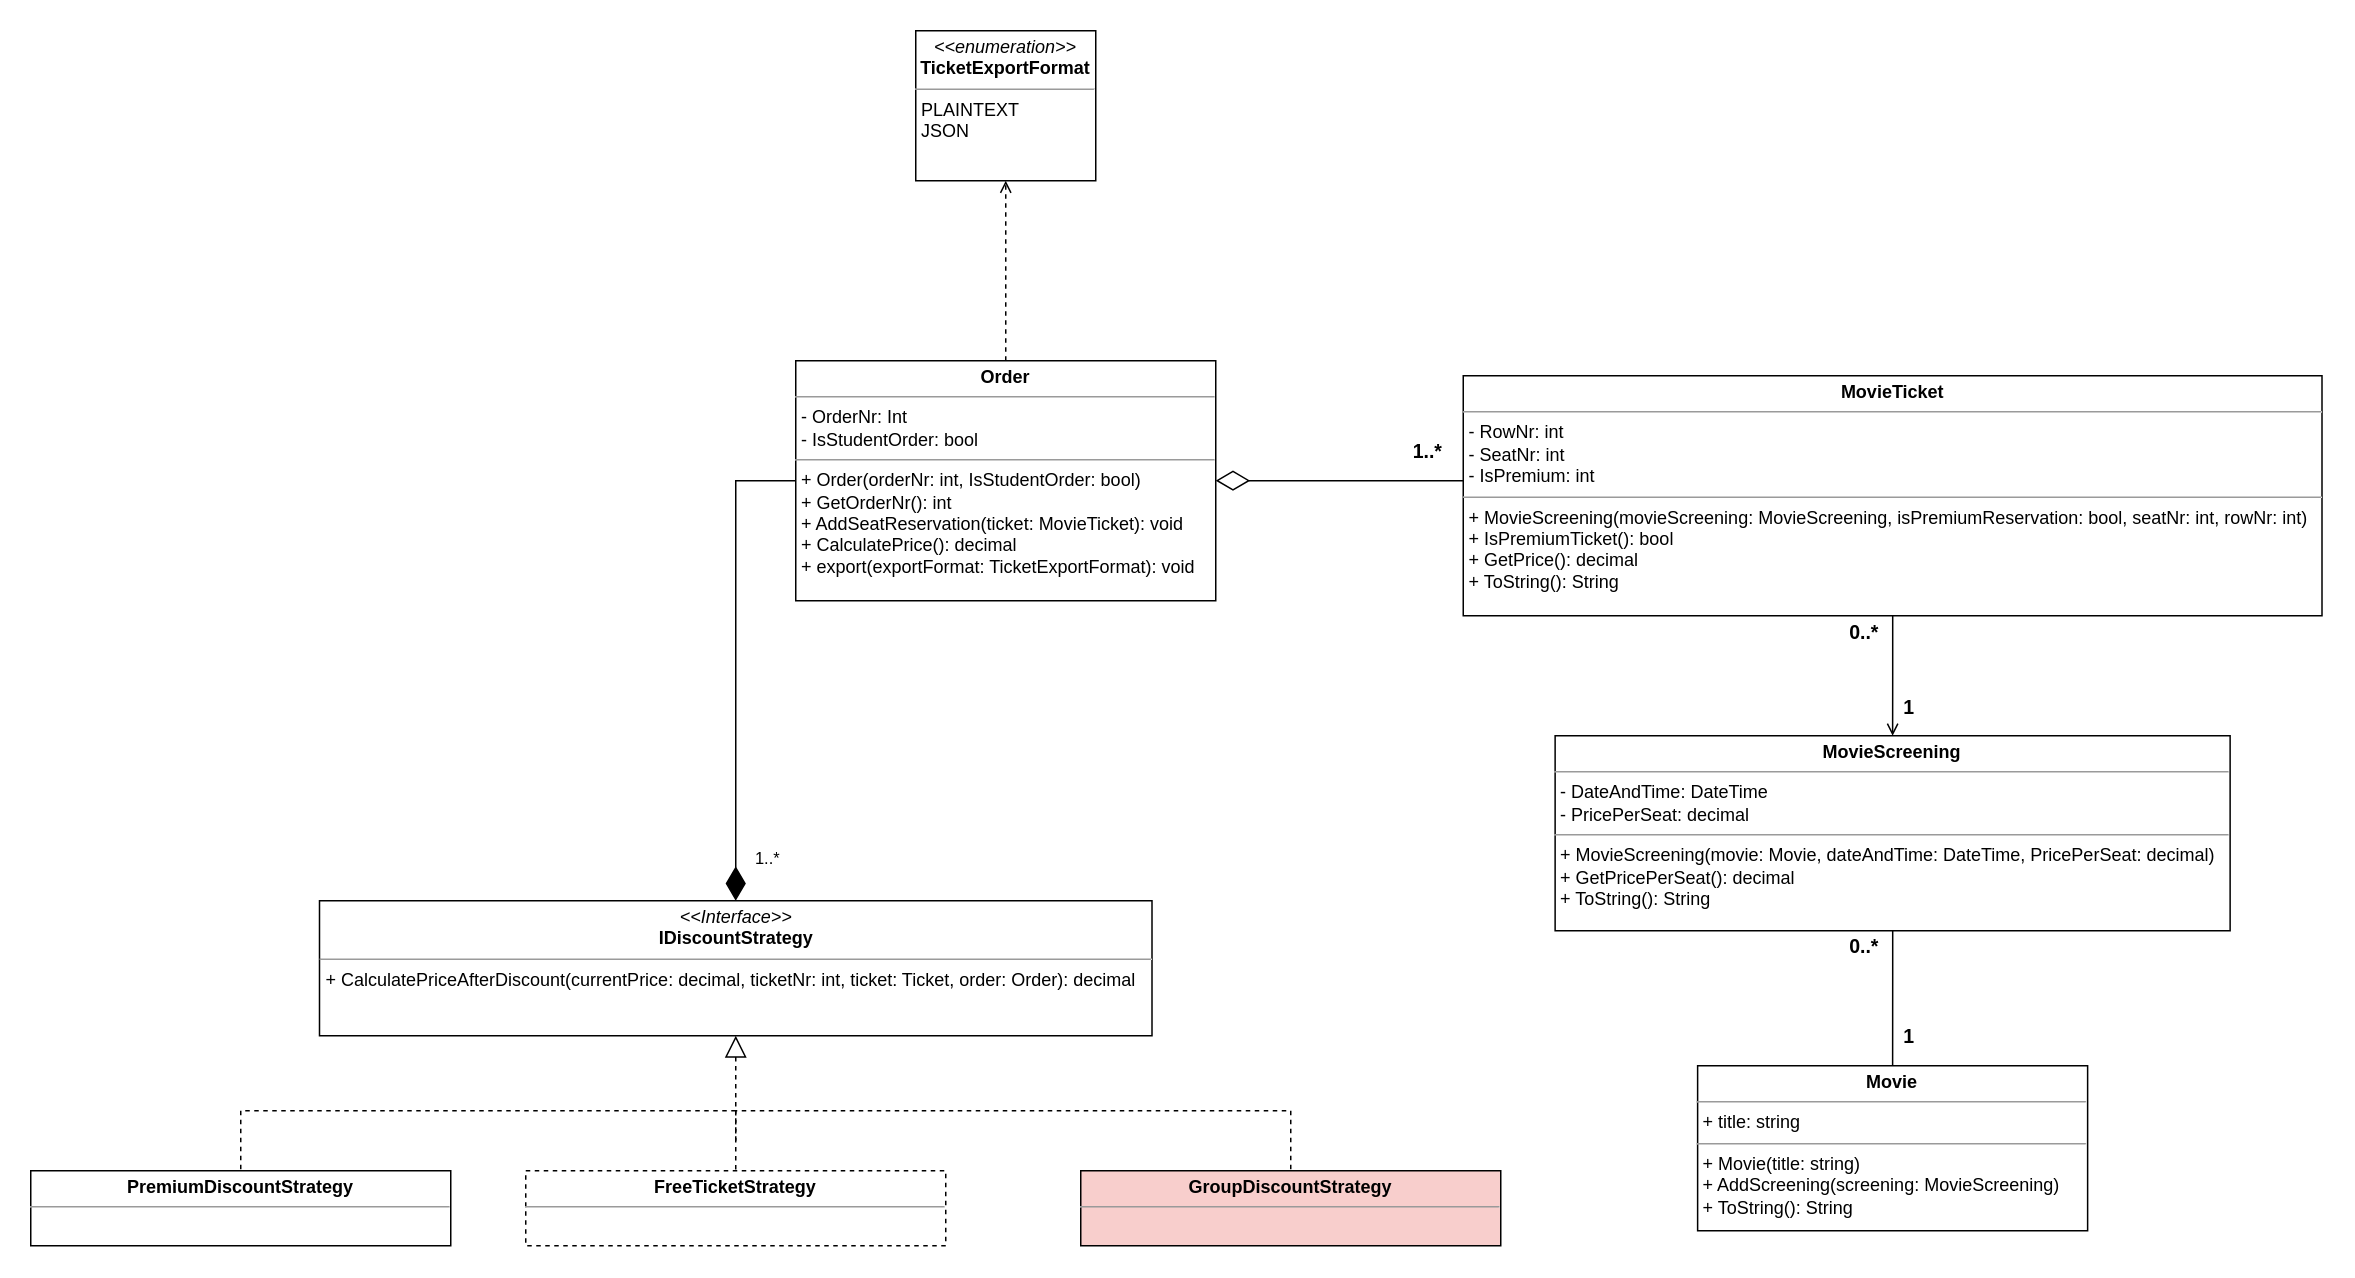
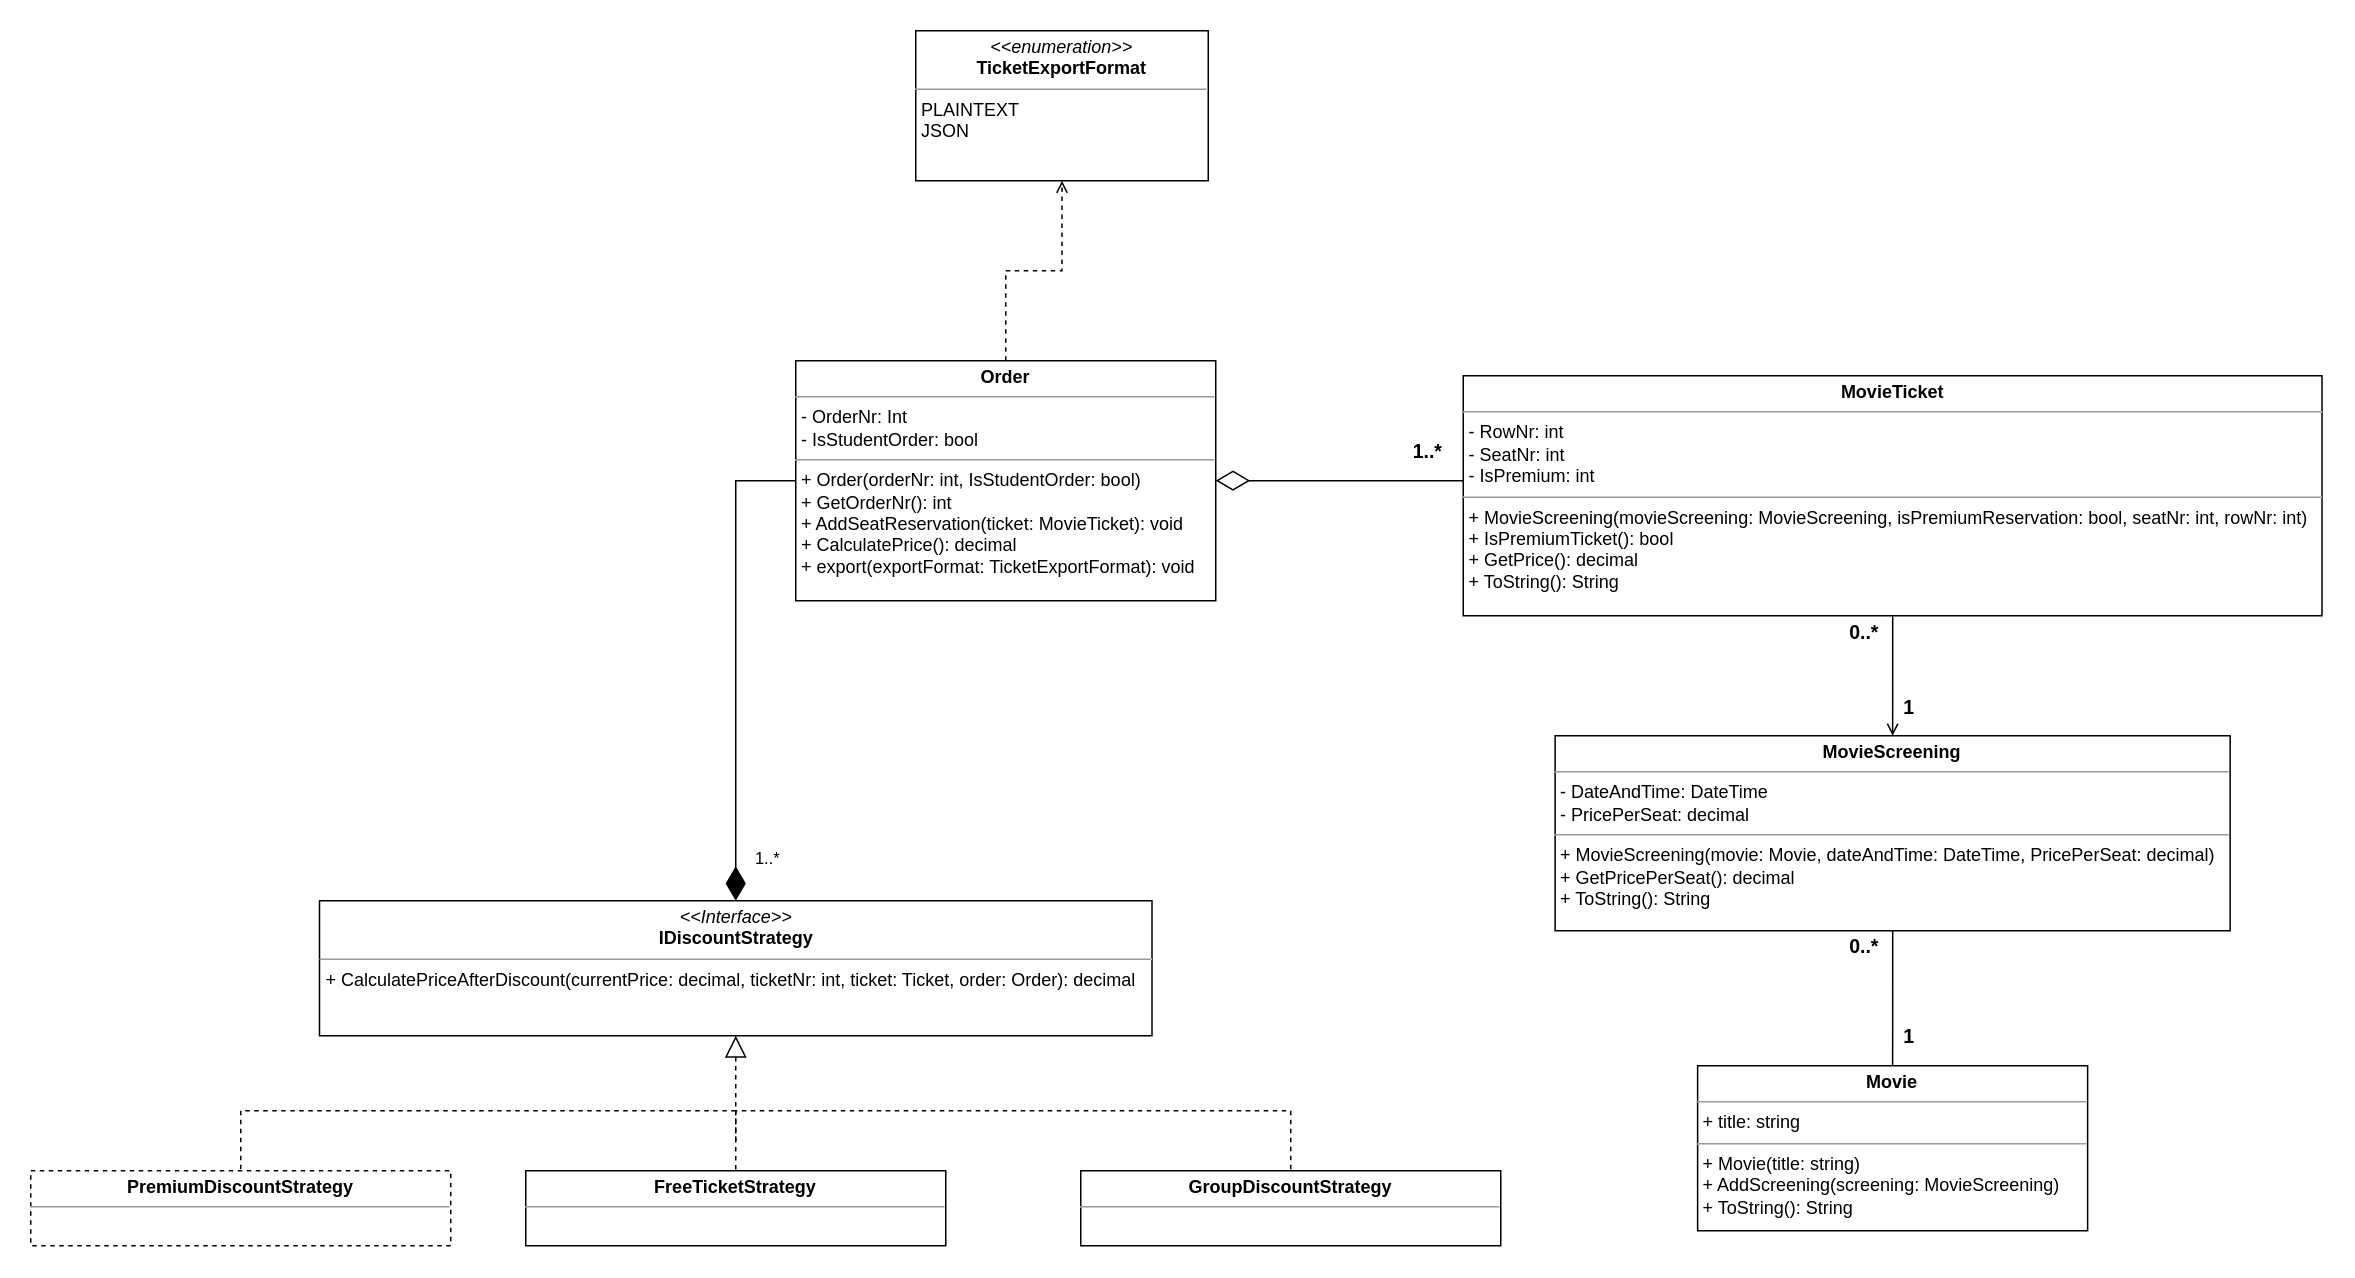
- <mxCell id="17" value="&lt;p style=&quot;margin:0px;margin-top:4px;text-align:center;&quot;&gt;&lt;i&gt;&amp;lt;&amp;lt;enumeration&amp;gt;&amp;gt;&lt;/i&gt;&lt;br&gt;&lt;b&gt;TicketExportFormat&lt;/b&gt;&lt;/p&gt;&lt;hr size=&quot;1&quot;&gt;&lt;p style=&quot;margin:0px;margin-left:4px;&quot;&gt;PLAINTEXT&lt;br&gt;JSON&lt;/p&gt;" style="verticalAlign=top;align=left;overflow=fill;fontSize=12;fontFamily=Helvetica;html=1;whiteSpace=wrap;" vertex="1" parent="1"><mxGeometry x="610" y="20" width="120" height="100" as="geometry" /></mxCell>
+ <mxCell id="17" value="&lt;p style=&quot;margin:0px;margin-top:4px;text-align:center;&quot;&gt;&lt;i&gt;&amp;lt;&amp;lt;enumeration&amp;gt;&amp;gt;&lt;/i&gt;&lt;br&gt;&lt;b&gt;TicketExportFormat&lt;/b&gt;&lt;/p&gt;&lt;hr size=&quot;1&quot;&gt;&lt;p style=&quot;margin:0px;margin-left:4px;&quot;&gt;PLAINTEXT&lt;br&gt;JSON&lt;/p&gt;" style="verticalAlign=top;align=left;overflow=fill;fontSize=12;fontFamily=Helvetica;html=1;whiteSpace=wrap;" vertex="1" parent="1"><mxGeometry x="610" y="20" width="195" height="100" as="geometry" /></mxCell>
- <mxCell id="23" value="&lt;p style=&quot;margin:0px;margin-top:4px;text-align:center;&quot;&gt;&lt;b&gt;PremiumDiscountStrategy&lt;/b&gt;&lt;/p&gt;&lt;hr size=&quot;1&quot;&gt;&lt;p style=&quot;margin:0px;margin-left:4px;&quot;&gt;&lt;br&gt;&lt;/p&gt;" style="verticalAlign=top;align=left;overflow=fill;fontSize=12;fontFamily=Helvetica;html=1;whiteSpace=wrap;" vertex="1" parent="1"><mxGeometry x="20" y="780" width="280" height="50" as="geometry" /></mxCell>
+ <mxCell id="23" value="&lt;p style=&quot;margin:0px;margin-top:4px;text-align:center;&quot;&gt;&lt;b&gt;PremiumDiscountStrategy&lt;/b&gt;&lt;/p&gt;&lt;hr size=&quot;1&quot;&gt;&lt;p style=&quot;margin:0px;margin-left:4px;&quot;&gt;&lt;br&gt;&lt;/p&gt;" style="verticalAlign=top;align=left;overflow=fill;fontSize=12;fontFamily=Helvetica;html=1;whiteSpace=wrap;dashed=1;" vertex="1" parent="1"><mxGeometry x="20" y="780" width="280" height="50" as="geometry" /></mxCell>
- <mxCell id="21" value="&lt;p style=&quot;margin:0px;margin-top:4px;text-align:center;&quot;&gt;&lt;b&gt;FreeTicketStrategy&lt;/b&gt;&lt;/p&gt;&lt;hr size=&quot;1&quot;&gt;&lt;p style=&quot;margin:0px;margin-left:4px;&quot;&gt;&lt;br&gt;&lt;/p&gt;" style="verticalAlign=top;align=left;overflow=fill;fontSize=12;fontFamily=Helvetica;html=1;whiteSpace=wrap;dashed=1;" vertex="1" parent="1"><mxGeometry x="350" y="780" width="280" height="50" as="geometry" /></mxCell>
+ <mxCell id="21" value="&lt;p style=&quot;margin:0px;margin-top:4px;text-align:center;&quot;&gt;&lt;b&gt;FreeTicketStrategy&lt;/b&gt;&lt;/p&gt;&lt;hr size=&quot;1&quot;&gt;&lt;p style=&quot;margin:0px;margin-left:4px;&quot;&gt;&lt;br&gt;&lt;/p&gt;" style="verticalAlign=top;align=left;overflow=fill;fontSize=12;fontFamily=Helvetica;html=1;whiteSpace=wrap;" vertex="1" parent="1"><mxGeometry x="350" y="780" width="280" height="50" as="geometry" /></mxCell>
- <mxCell id="22" value="&lt;p style=&quot;margin:0px;margin-top:4px;text-align:center;&quot;&gt;&lt;b&gt;GroupDiscountStrategy&lt;/b&gt;&lt;/p&gt;&lt;hr size=&quot;1&quot;&gt;&lt;p style=&quot;margin:0px;margin-left:4px;&quot;&gt;&lt;br&gt;&lt;/p&gt;" style="verticalAlign=top;align=left;overflow=fill;fontSize=12;fontFamily=Helvetica;html=1;whiteSpace=wrap;fillColor=#f8cecc;" vertex="1" parent="1"><mxGeometry x="720" y="780" width="280" height="50" as="geometry" /></mxCell>
+ <mxCell id="22" value="&lt;p style=&quot;margin:0px;margin-top:4px;text-align:center;&quot;&gt;&lt;b&gt;GroupDiscountStrategy&lt;/b&gt;&lt;/p&gt;&lt;hr size=&quot;1&quot;&gt;&lt;p style=&quot;margin:0px;margin-left:4px;&quot;&gt;&lt;br&gt;&lt;/p&gt;" style="verticalAlign=top;align=left;overflow=fill;fontSize=12;fontFamily=Helvetica;html=1;whiteSpace=wrap;" vertex="1" parent="1"><mxGeometry x="720" y="780" width="280" height="50" as="geometry" /></mxCell>
